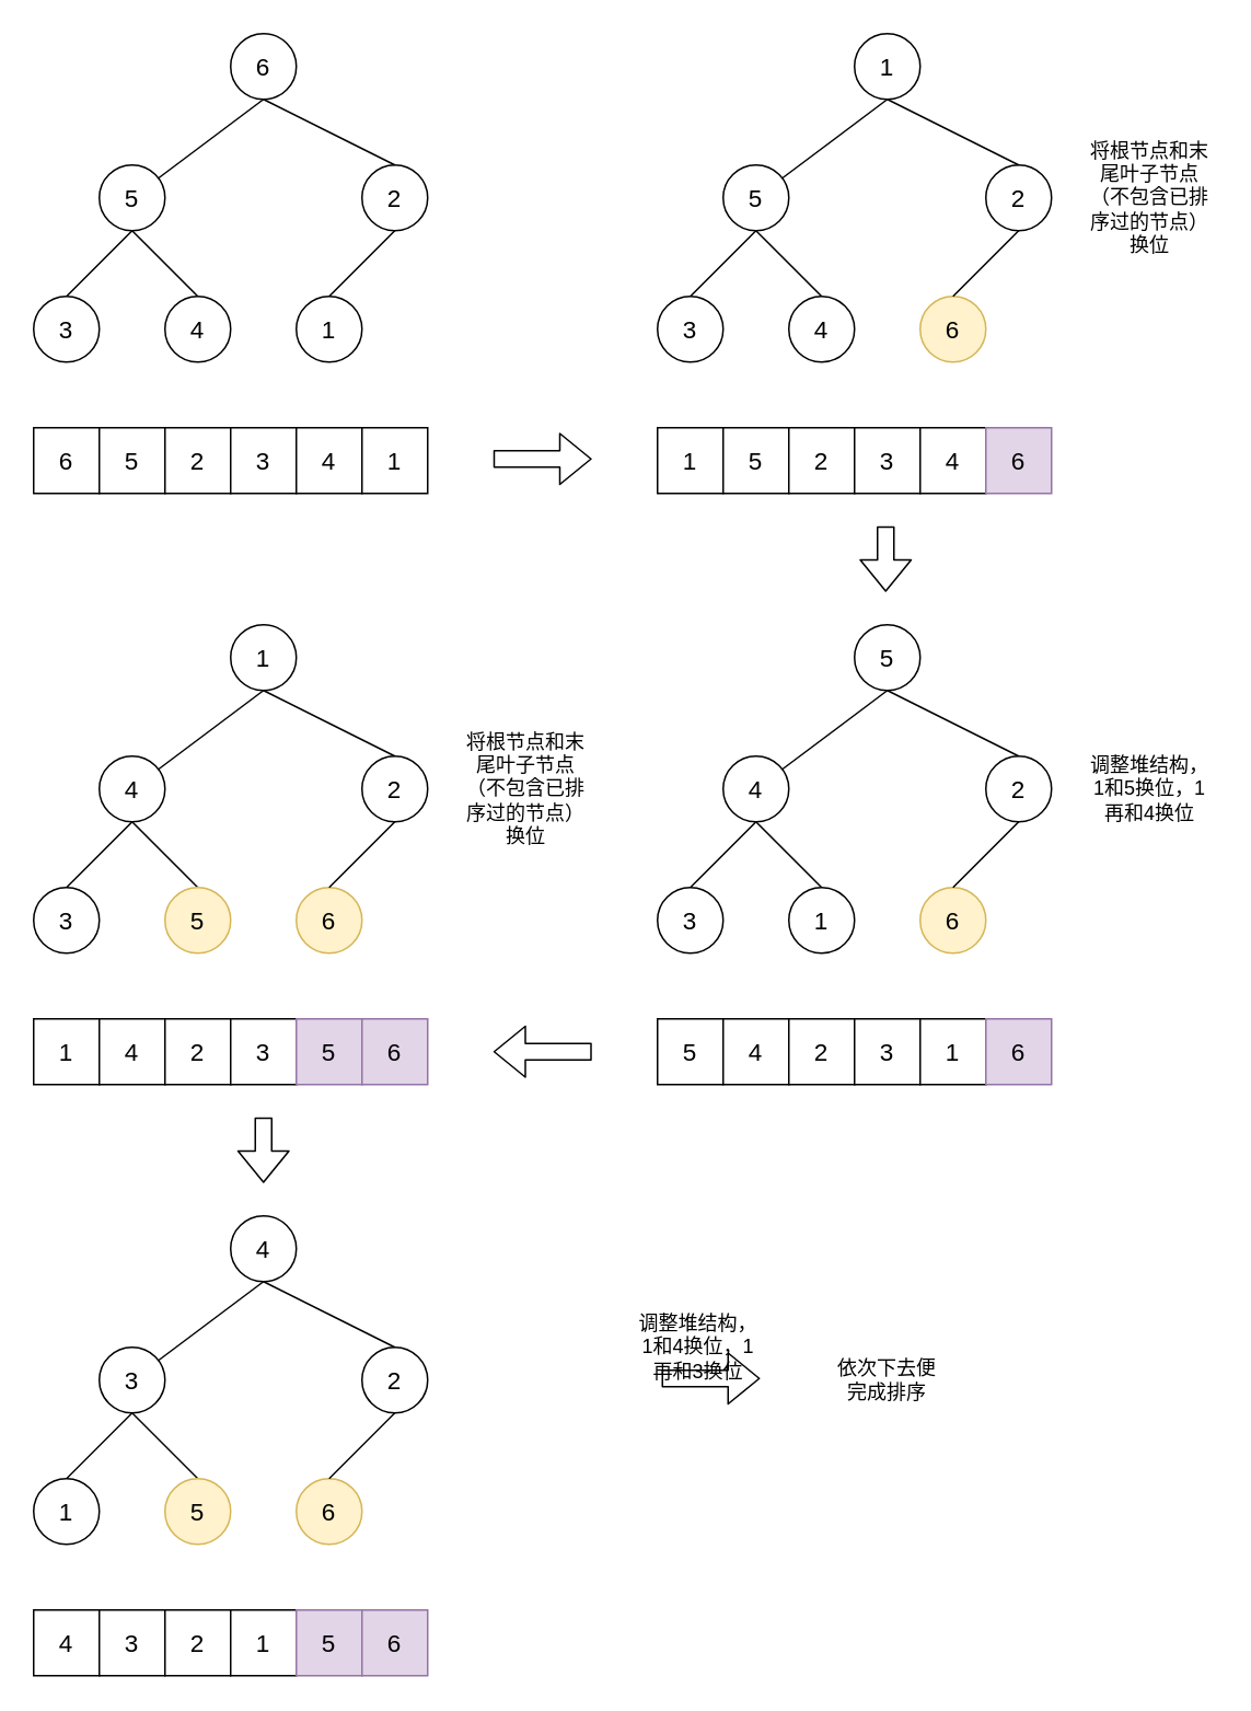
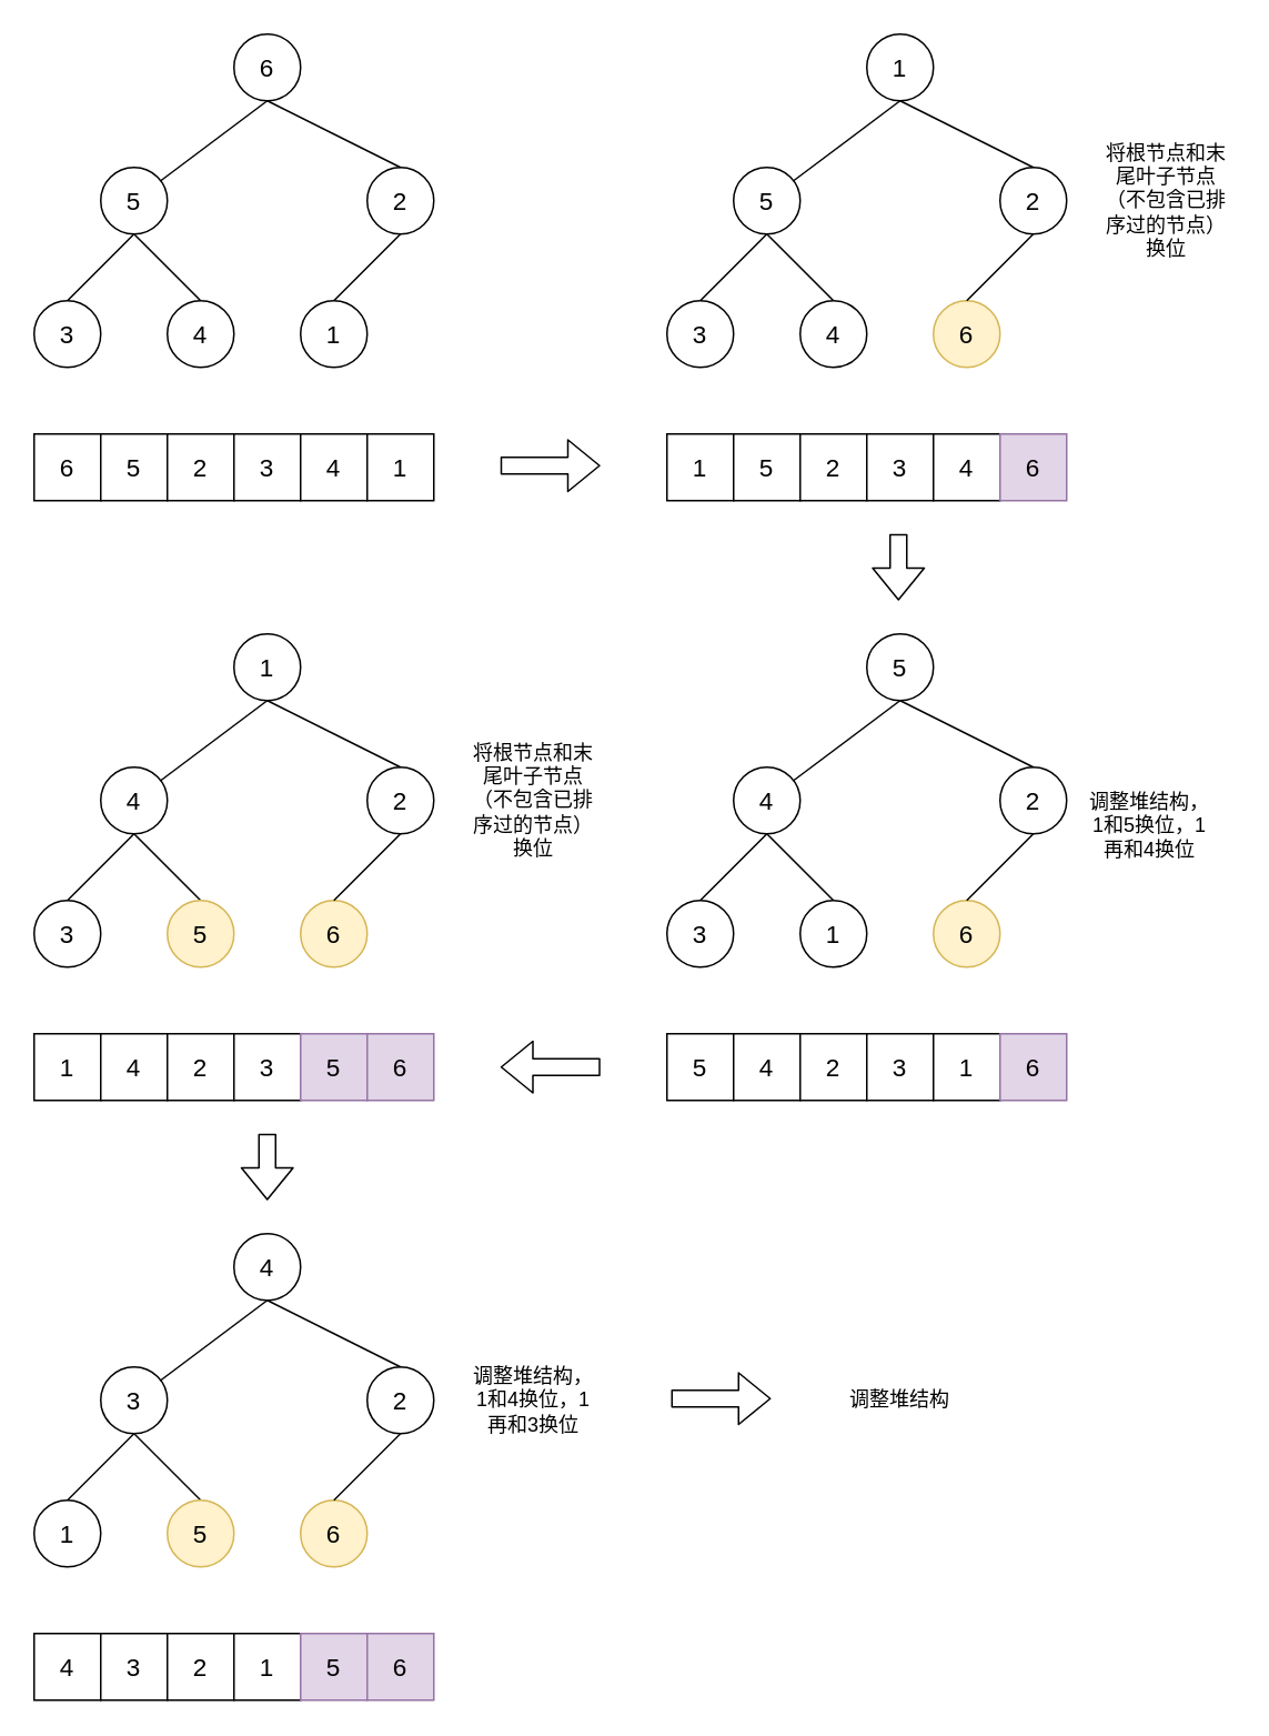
- <mxCell id="91" value="调整堆结构，1和5换位，1再和4换位" style="text;html=1;strokeColor=none;fillColor=none;align=center;verticalAlign=middle;whiteSpace=wrap;rounded=0;" parent="1" vertex="1"><mxGeometry x="660" y="455" width="80" height="50" as="geometry" /></mxCell>
+ <mxCell id="91" value="调整堆结构，1和5换位，1再和4换位" style="text;html=1;strokeColor=none;fillColor=none;align=center;verticalAlign=middle;whiteSpace=wrap;rounded=0;" parent="1" vertex="1"><mxGeometry x="650" y="470" width="80" height="50" as="geometry" /></mxCell>
- <mxCell id="54" value="调整堆结构，1和4换位，1再和3换位" style="text;html=1;strokeColor=none;fillColor=none;align=center;verticalAlign=middle;whiteSpace=wrap;rounded=0;" parent="1" vertex="1"><mxGeometry x="385" y="795" width="80" height="50" as="geometry" /></mxCell>
+ <mxCell id="54" value="调整堆结构，1和4换位，1再和3换位" style="text;html=1;strokeColor=none;fillColor=none;align=center;verticalAlign=middle;whiteSpace=wrap;rounded=0;" parent="1" vertex="1"><mxGeometry x="280" y="815" width="80" height="50" as="geometry" /></mxCell>
- <mxCell id="89" value="依次下去便完成排序" style="text;html=1;strokeColor=none;fillColor=none;align=center;verticalAlign=middle;whiteSpace=wrap;rounded=0;" parent="1" vertex="1"><mxGeometry x="505" y="820" width="70" height="40" as="geometry" /></mxCell>
+ <mxCell id="89" value="调整堆结构" style="text;html=1;strokeColor=none;fillColor=none;align=center;verticalAlign=middle;whiteSpace=wrap;rounded=0;" parent="1" vertex="1"><mxGeometry x="505" y="820" width="70" height="40" as="geometry" /></mxCell>
